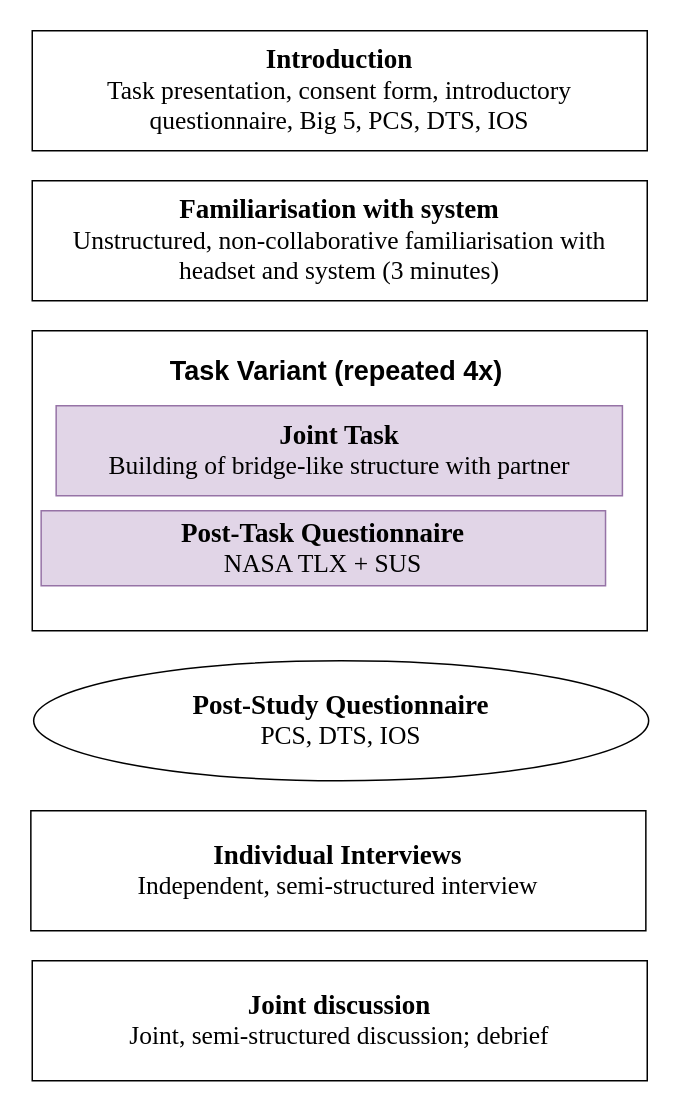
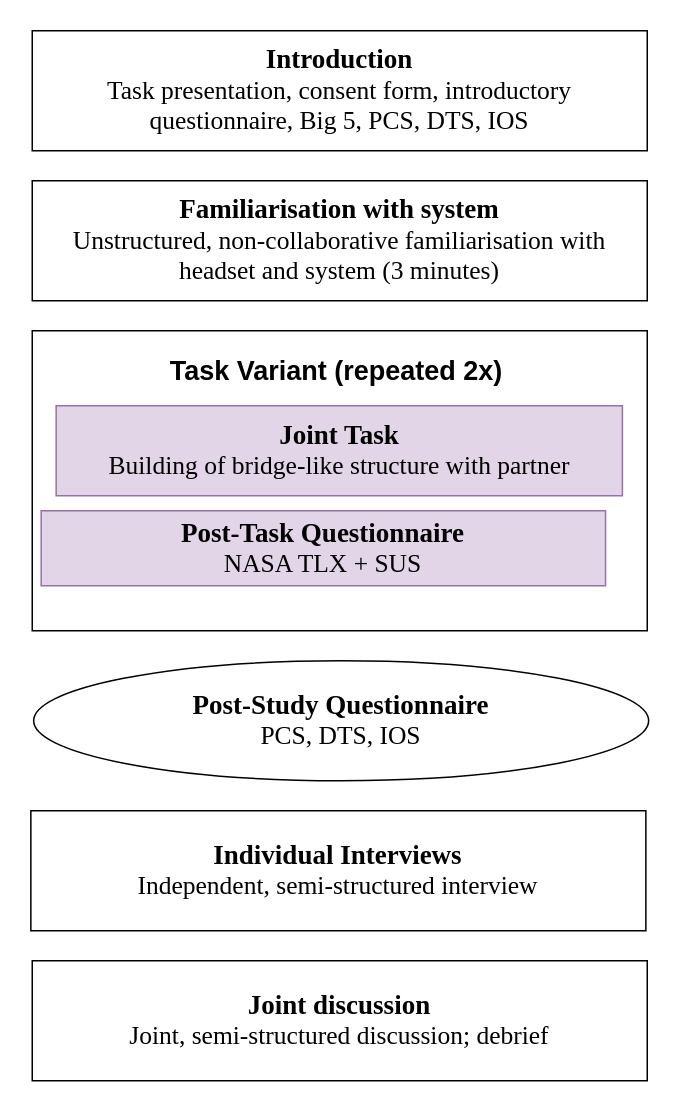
- <mxCell id="10" value="&lt;b&gt;&lt;font style=&quot;font-size: 18px;&quot;&gt;Task Variant (repeated 4x)&lt;/font&gt;&lt;/b&gt;" style="text;whiteSpace=wrap;html=1;align=center;" vertex="1" parent="1"><mxGeometry x="64.12" y="230" width="320" height="40" as="geometry" /></mxCell>
+ <mxCell id="10" value="&lt;b&gt;&lt;font style=&quot;font-size: 18px;&quot;&gt;Task Variant (repeated 2x)&lt;/font&gt;&lt;/b&gt;" style="text;whiteSpace=wrap;html=1;align=center;" vertex="1" parent="1"><mxGeometry x="64.12" y="230" width="320" height="40" as="geometry" /></mxCell>
